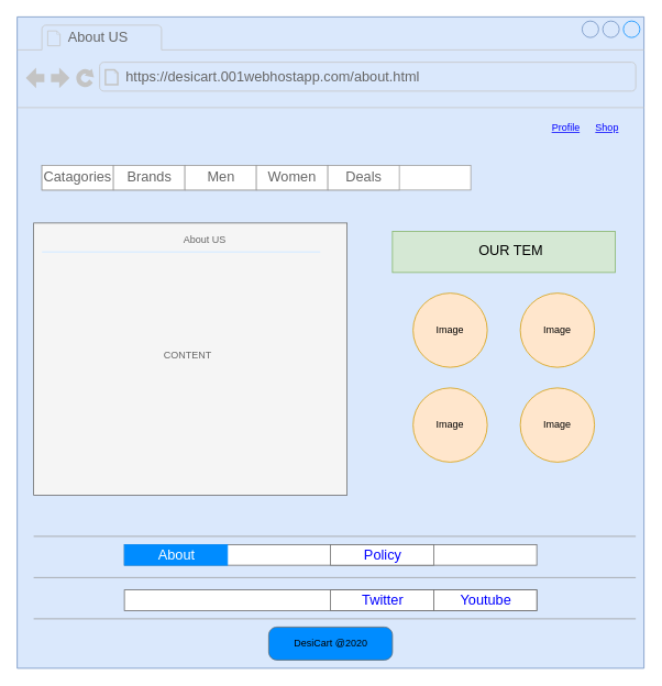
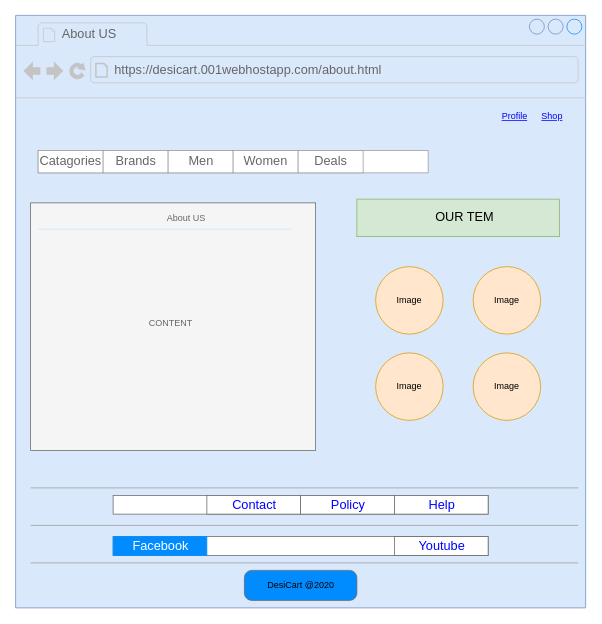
- <mxCell id="32" value="&lt;blockquote style=&quot;margin: 0 0 0 40px ; border: none ; padding: 0px&quot;&gt;&lt;blockquote style=&quot;margin: 0 0 0 40px ; border: none ; padding: 0px&quot;&gt;&amp;nbsp; &amp;nbsp; OUR TEM&lt;/blockquote&gt;&lt;/blockquote&gt;" style="strokeWidth=1;shadow=0;dashed=0;align=center;html=1;shape=mxgraph.mockup.text.textBox;align=left;fontSize=17;spacingLeft=4;spacingTop=-3;mainText=;fillColor=#d5e8d4;strokeColor=#82b366;" parent="2" vertex="1"><mxGeometry x="455" y="260" width="270" height="50" as="geometry" /></mxCell>
+ <mxCell id="32" value="&lt;blockquote style=&quot;margin: 0 0 0 40px ; border: none ; padding: 0px&quot;&gt;&lt;blockquote style=&quot;margin: 0 0 0 40px ; border: none ; padding: 0px&quot;&gt;&amp;nbsp; &amp;nbsp; OUR TEM&lt;/blockquote&gt;&lt;/blockquote&gt;" style="strokeWidth=1;shadow=0;dashed=0;align=center;html=1;shape=mxgraph.mockup.text.textBox;align=left;fontSize=17;spacingLeft=4;spacingTop=-3;mainText=;fillColor=#d5e8d4;strokeColor=#82b366;" parent="2" vertex="1"><mxGeometry x="455" y="245" width="270" height="50" as="geometry" /></mxCell>
- <mxCell id="31" value="About" style="strokeWidth=1;shadow=0;dashed=0;align=center;html=1;shape=mxgraph.mockup.text.rrect;rSize=0;fontSize=17;fontColor=#ffffff;fillColor=#008cff;strokeColor=#008cff;" parent="27" vertex="1"><mxGeometry width="125" height="25" as="geometry" /></mxCell>
+ <mxCell id="28" value="Contact" style="strokeColor=inherit;fillColor=inherit;gradientColor=inherit;strokeWidth=1;shadow=0;dashed=0;align=center;html=1;shape=mxgraph.mockup.text.rrect;rSize=0;fontSize=17;fontColor=#0000ff;" parent="27" vertex="1"><mxGeometry x="125" width="125" height="25" as="geometry" /></mxCell>
+ <mxCell id="30" value="Help" style="strokeColor=inherit;fillColor=inherit;gradientColor=inherit;strokeWidth=1;shadow=0;dashed=0;align=center;html=1;shape=mxgraph.mockup.text.rrect;rSize=0;fontSize=17;fontColor=#0000ff;" parent="27" vertex="1"><mxGeometry x="375" width="125" height="25" as="geometry" /></mxCell>
+ <mxCell id="26" value="Facebook" style="strokeWidth=1;shadow=0;dashed=0;align=center;html=1;shape=mxgraph.mockup.text.rrect;rSize=0;fontSize=17;fontColor=#ffffff;fillColor=#008cff;strokeColor=#008cff;" parent="23" vertex="1"><mxGeometry width="125" height="25" as="geometry" /></mxCell>
- <mxCell id="24" value="Twitter" style="strokeColor=inherit;fillColor=inherit;gradientColor=inherit;strokeWidth=1;shadow=0;dashed=0;align=center;html=1;shape=mxgraph.mockup.text.rrect;rSize=0;fontSize=17;fontColor=#0000ff;" parent="23" vertex="1"><mxGeometry x="250" width="125" height="25" as="geometry" /></mxCell>
